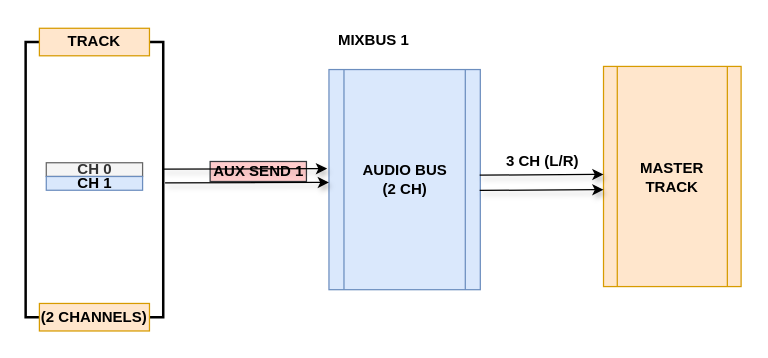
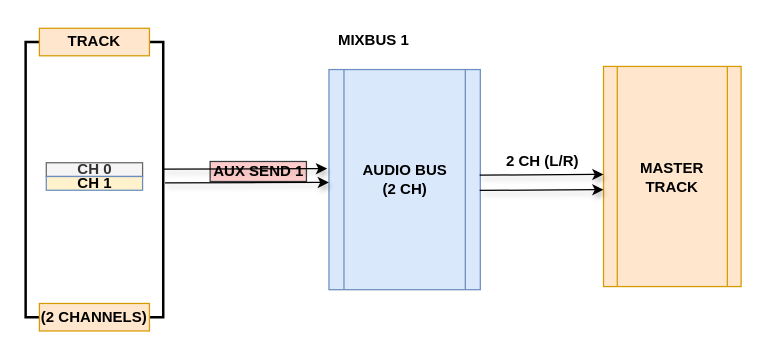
- <mxCell id="14" value="&lt;b&gt;3 CH (L/R)&lt;/b&gt;" style="text;html=1;align=center;verticalAlign=middle;resizable=0;points=[];autosize=1;fontColor=#000000;" parent="1" vertex="1"><mxGeometry x="394" y="118" width="77" height="22" as="geometry" /></mxCell>
+ <mxCell id="14" value="&lt;b&gt;2 CH (L/R)&lt;/b&gt;" style="text;html=1;align=center;verticalAlign=middle;resizable=0;points=[];autosize=1;fontColor=#000000;" parent="1" vertex="1"><mxGeometry x="394" y="118" width="77" height="22" as="geometry" /></mxCell>
- <mxCell id="5" value="&lt;b&gt;CH 1&lt;br&gt;&lt;/b&gt;" style="rounded=0;whiteSpace=wrap;html=1;fillColor=#dae8fc;strokeColor=#6c8ebf;" parent="1" vertex="1"><mxGeometry x="36.5" y="140.5" width="77" height="11" as="geometry" /></mxCell>
+ <mxCell id="5" value="&lt;b&gt;CH 1&lt;br&gt;&lt;/b&gt;" style="rounded=0;whiteSpace=wrap;html=1;fillColor=#fff2cc;strokeColor=#6c8ebf;" parent="1" vertex="1"><mxGeometry x="36.5" y="140.5" width="77" height="11" as="geometry" /></mxCell>
